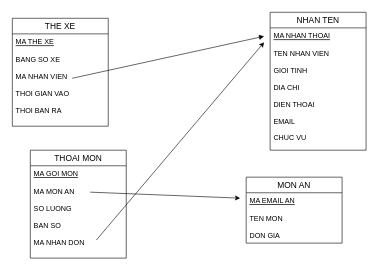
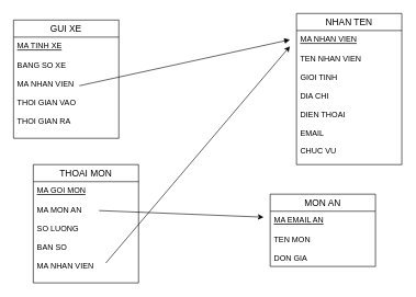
- <mxCell id="2" value="THE XE" style="swimlane;fontStyle=0;childLayout=stackLayout;horizontal=1;startSize=26;horizontalStack=0;resizeParent=1;resizeParentMax=0;resizeLast=0;collapsible=1;marginBottom=0;align=center;fontSize=14;" vertex="1" parent="1"><mxGeometry x="20" y="30" width="160" height="180" as="geometry" /></mxCell>
+ <mxCell id="2" value="GUI XE" style="swimlane;fontStyle=0;childLayout=stackLayout;horizontal=1;startSize=26;horizontalStack=0;resizeParent=1;resizeParentMax=0;resizeLast=0;collapsible=1;marginBottom=0;align=center;fontSize=14;" vertex="1" parent="1"><mxGeometry x="20" y="30" width="160" height="180" as="geometry" /></mxCell>
- <mxCell id="6" value="MA NHAN THOAI" style="text;strokeColor=none;fillColor=none;spacingLeft=4;spacingRight=4;overflow=hidden;rotatable=0;points=[[0,0.5],[1,0.5]];portConstraint=eastwest;fontSize=12;fontStyle=4" vertex="1" parent="5"><mxGeometry y="26" width="160" height="30" as="geometry" /></mxCell>
+ <mxCell id="6" value="MA NHAN VIEN" style="text;strokeColor=none;fillColor=none;spacingLeft=4;spacingRight=4;overflow=hidden;rotatable=0;points=[[0,0.5],[1,0.5]];portConstraint=eastwest;fontSize=12;fontStyle=4" vertex="1" parent="5"><mxGeometry y="26" width="160" height="30" as="geometry" /></mxCell>
- <mxCell id="3" value="MA THE XE" style="text;strokeColor=none;fillColor=none;spacingLeft=4;spacingRight=4;overflow=hidden;rotatable=0;points=[[0,0.5],[1,0.5]];portConstraint=eastwest;fontSize=12;fontStyle=4" vertex="1" parent="2"><mxGeometry y="26" width="160" height="30" as="geometry" /></mxCell>
+ <mxCell id="3" value="MA TINH XE" style="text;strokeColor=none;fillColor=none;spacingLeft=4;spacingRight=4;overflow=hidden;rotatable=0;points=[[0,0.5],[1,0.5]];portConstraint=eastwest;fontSize=12;fontStyle=4" vertex="1" parent="2"><mxGeometry y="26" width="160" height="30" as="geometry" /></mxCell>
- <mxCell id="4" value="BANG SO XE&#10;&#10;MA NHAN VIEN &#10;&#10;THOI GIAN VAO &#10;&#10;THOI BAN RA" style="text;strokeColor=none;fillColor=none;spacingLeft=4;spacingRight=4;overflow=hidden;rotatable=0;points=[[0,0.5],[1,0.5]];portConstraint=eastwest;fontSize=12;" vertex="1" parent="2"><mxGeometry y="56" width="160" height="124" as="geometry" /></mxCell>
+ <mxCell id="4" value="BANG SO XE&#10;&#10;MA NHAN VIEN &#10;&#10;THOI GIAN VAO &#10;&#10;THOI GIAN RA" style="text;strokeColor=none;fillColor=none;spacingLeft=4;spacingRight=4;overflow=hidden;rotatable=0;points=[[0,0.5],[1,0.5]];portConstraint=eastwest;fontSize=12;" vertex="1" parent="2"><mxGeometry y="56" width="160" height="124" as="geometry" /></mxCell>
- <mxCell id="10" value="MA MON AN &#10;&#10;SO LUONG&#10;&#10;BAN SO&#10;&#10;MA NHAN DON" style="text;strokeColor=none;fillColor=none;spacingLeft=4;spacingRight=4;overflow=hidden;rotatable=0;points=[[0,0.5],[1,0.5]];portConstraint=eastwest;fontSize=12;" vertex="1" parent="8"><mxGeometry y="56" width="160" height="124" as="geometry" /></mxCell>
+ <mxCell id="10" value="MA MON AN &#10;&#10;SO LUONG&#10;&#10;BAN SO&#10;&#10;MA NHAN VIEN" style="text;strokeColor=none;fillColor=none;spacingLeft=4;spacingRight=4;overflow=hidden;rotatable=0;points=[[0,0.5],[1,0.5]];portConstraint=eastwest;fontSize=12;" vertex="1" parent="8"><mxGeometry y="56" width="160" height="124" as="geometry" /></mxCell>
